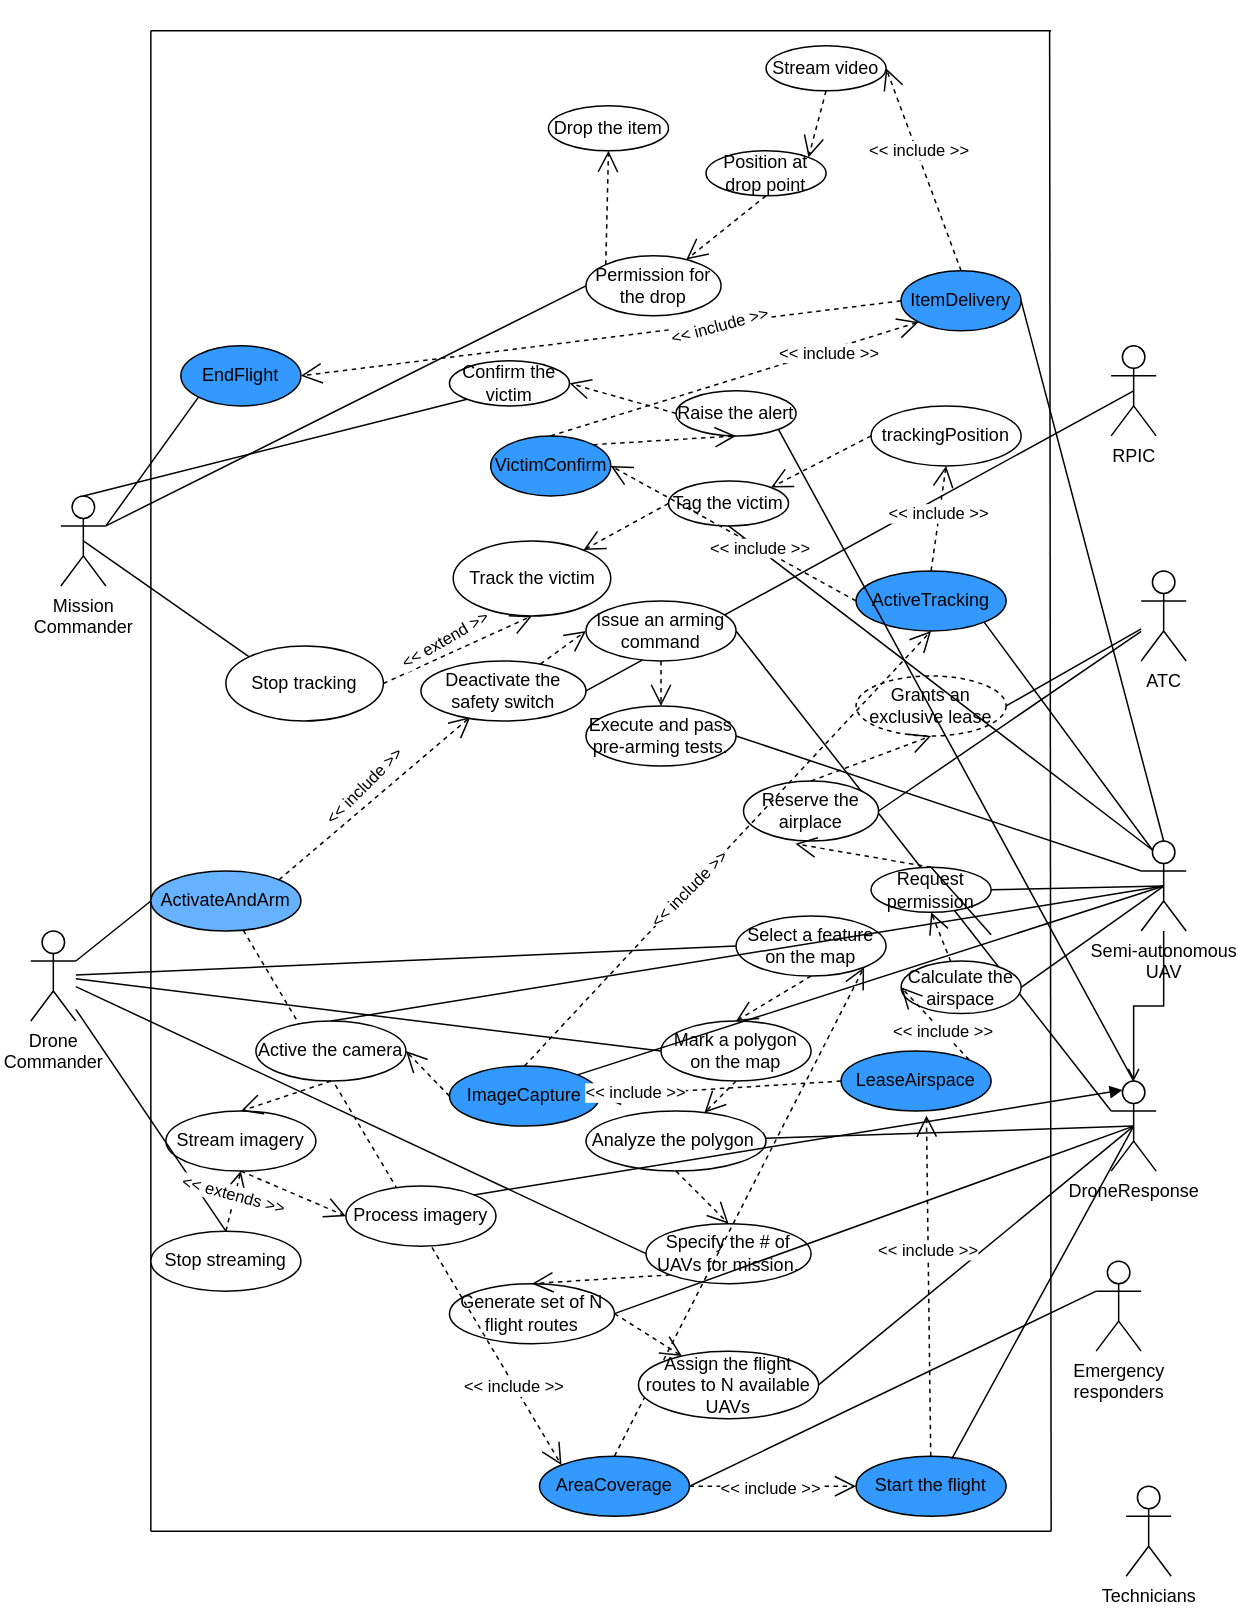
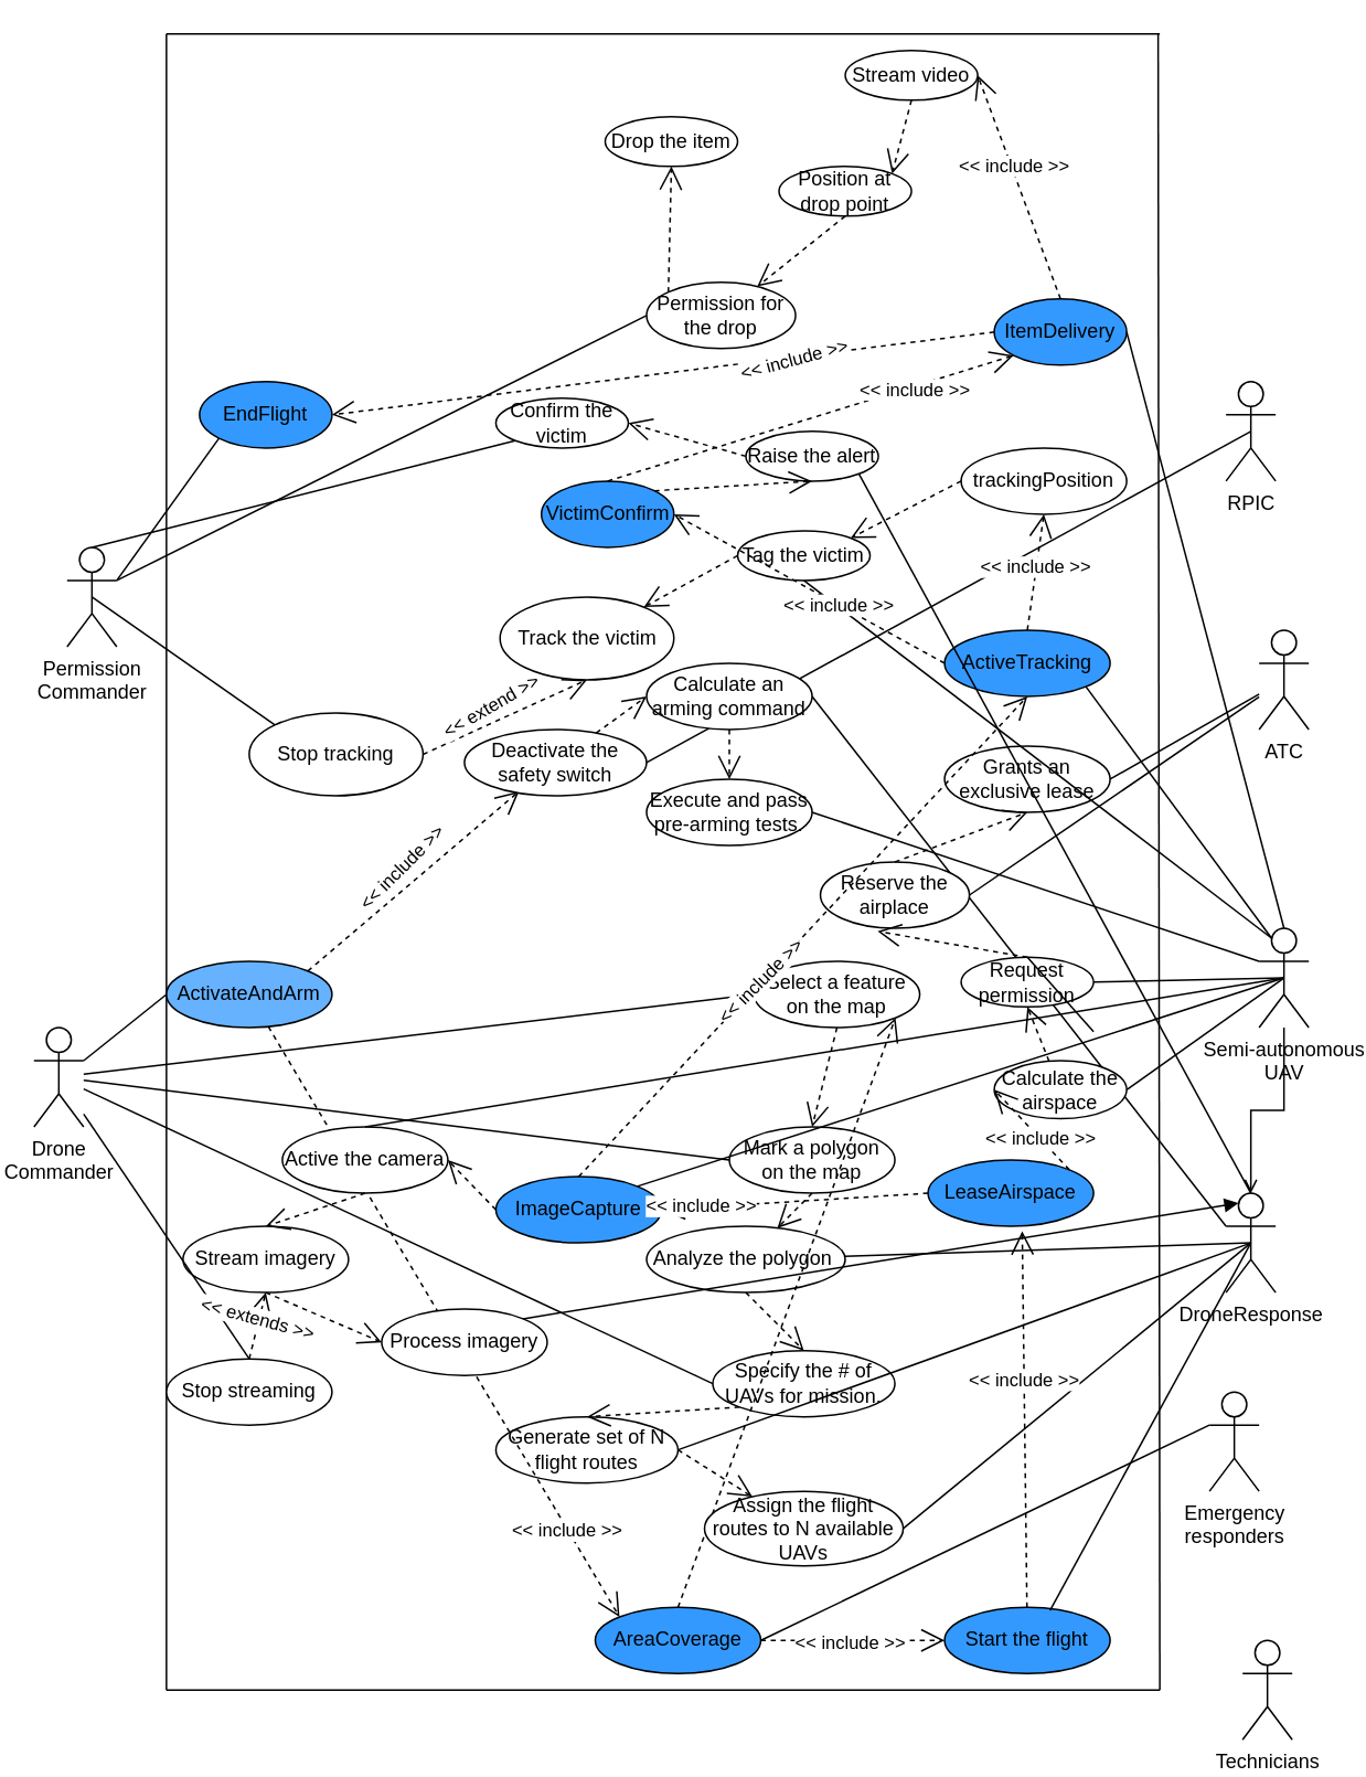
- <mxCell id="93" value="Mission &lt;br&gt;Commander" style="shape=umlActor;verticalLabelPosition=bottom;verticalAlign=top;html=1;" parent="1" vertex="1"><mxGeometry x="40" y="330" width="30" height="60" as="geometry" /></mxCell>
+ <mxCell id="93" value="Permission &lt;br&gt;Commander" style="shape=umlActor;verticalLabelPosition=bottom;verticalAlign=top;html=1;" parent="1" vertex="1"><mxGeometry x="40" y="330" width="30" height="60" as="geometry" /></mxCell>
- <mxCell id="19" value="Issue an arming command" style="ellipse;whiteSpace=wrap;html=1;align=center;" parent="1" vertex="1"><mxGeometry x="390" y="400" width="100" height="40" as="geometry" /></mxCell>
+ <mxCell id="19" value="Calculate an arming command" style="ellipse;whiteSpace=wrap;html=1;align=center;" parent="1" vertex="1"><mxGeometry x="390" y="400" width="100" height="40" as="geometry" /></mxCell>
- <mxCell id="53" value="Grants an exclusive lease" style="ellipse;whiteSpace=wrap;html=1;align=center;dashed=1;" parent="1" vertex="1"><mxGeometry x="570" y="450" width="100" height="40" as="geometry" /></mxCell>
+ <mxCell id="53" value="Grants an exclusive lease" style="ellipse;whiteSpace=wrap;html=1;align=center;" parent="1" vertex="1"><mxGeometry x="570" y="450" width="100" height="40" as="geometry" /></mxCell>
- <mxCell id="26" value="Select a feature on the map" style="ellipse;whiteSpace=wrap;html=1;align=center;" parent="1" vertex="1"><mxGeometry x="490" y="610" width="100" height="40" as="geometry" /></mxCell>
+ <mxCell id="26" value="Select a feature on the map" style="ellipse;whiteSpace=wrap;html=1;align=center;" parent="1" vertex="1"><mxGeometry x="455" y="580" width="100" height="40" as="geometry" /></mxCell>
